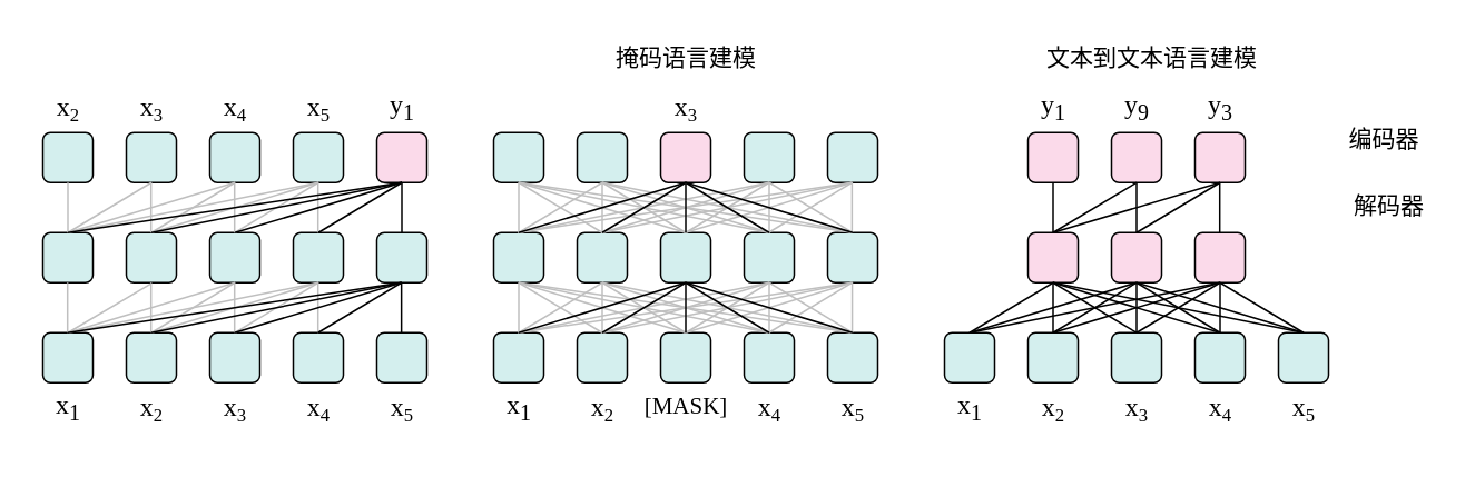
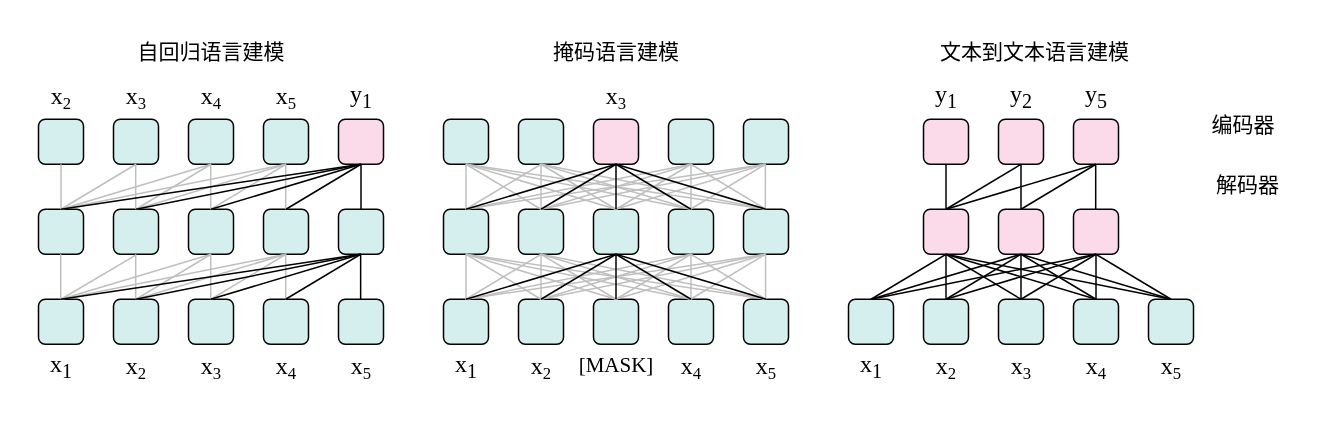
+ <mxCell id="172" value="&lt;font face=&quot;黑体&quot;&gt;&lt;span style=&quot;font-size: 14px;&quot;&gt;自回归语言建模&lt;/span&gt;&lt;/font&gt;" style="text;html=1;align=center;verticalAlign=middle;resizable=0;points=[];autosize=1;strokeColor=none;fillColor=none;" vertex="1" parent="1"><mxGeometry x="82" y="20" width="116" height="29" as="geometry" /></mxCell>
- <mxCell id="63" value="&lt;font style=&quot;&quot; face=&quot;Times New Roman&quot;&gt;&lt;span style=&quot;font-size: 16px;&quot;&gt;y&lt;sub&gt;9&lt;/sub&gt;&lt;/span&gt;&lt;/font&gt;" style="text;html=1;align=center;verticalAlign=middle;resizable=0;points=[];autosize=1;strokeColor=none;fillColor=none;" vertex="1" parent="1"><mxGeometry x="660" y="44" width="40" height="40" as="geometry" /></mxCell>
+ <mxCell id="63" value="&lt;font style=&quot;&quot; face=&quot;Times New Roman&quot;&gt;&lt;span style=&quot;font-size: 16px;&quot;&gt;y&lt;sub&gt;2&lt;/sub&gt;&lt;/span&gt;&lt;/font&gt;" style="text;html=1;align=center;verticalAlign=middle;resizable=0;points=[];autosize=1;strokeColor=none;fillColor=none;" vertex="1" parent="1"><mxGeometry x="660" y="44" width="40" height="40" as="geometry" /></mxCell>
- <mxCell id="64" value="&lt;font style=&quot;&quot; face=&quot;Times New Roman&quot;&gt;&lt;span style=&quot;font-size: 16px;&quot;&gt;y&lt;sub&gt;3&lt;/sub&gt;&lt;/span&gt;&lt;/font&gt;" style="text;html=1;align=center;verticalAlign=middle;resizable=0;points=[];autosize=1;strokeColor=none;fillColor=none;" vertex="1" parent="1"><mxGeometry x="710" y="44" width="40" height="40" as="geometry" /></mxCell>
+ <mxCell id="64" value="&lt;font style=&quot;&quot; face=&quot;Times New Roman&quot;&gt;&lt;span style=&quot;font-size: 16px;&quot;&gt;y&lt;sub&gt;5&lt;/sub&gt;&lt;/span&gt;&lt;/font&gt;" style="text;html=1;align=center;verticalAlign=middle;resizable=0;points=[];autosize=1;strokeColor=none;fillColor=none;" vertex="1" parent="1"><mxGeometry x="710" y="44" width="40" height="40" as="geometry" /></mxCell>
